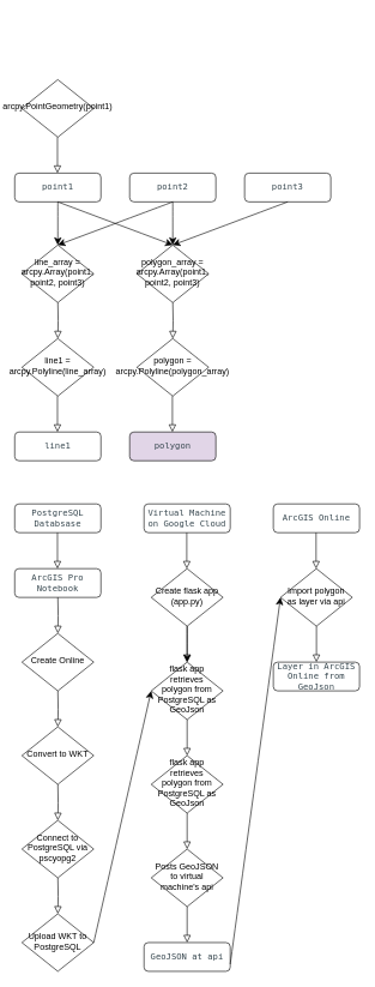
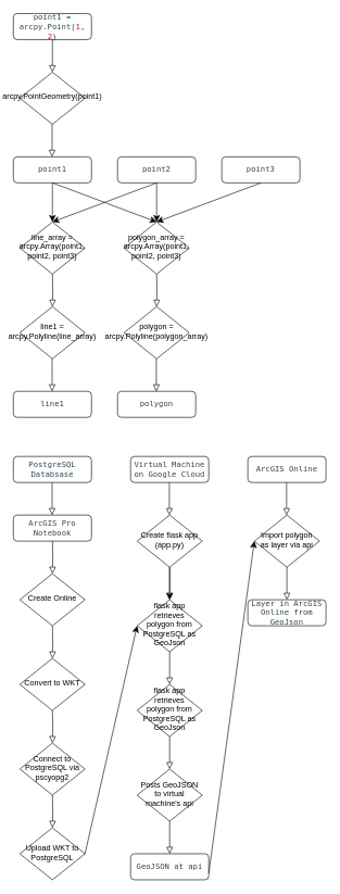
+ <mxCell id="3" value="&lt;span id=&quot;docs-internal-guid-ef1c85b0-7fff-d50f-7b58-0ce3c5afb470&quot;&gt;&lt;span style=&quot;font-size: 9pt; font-family: &amp;quot;Roboto Mono&amp;quot;, monospace; color: rgb(55, 71, 79); background-color: transparent; font-variant-numeric: normal; font-variant-east-asian: normal; font-variant-alternates: normal; font-variant-position: normal; font-variant-emoji: normal; vertical-align: baseline; white-space-collapse: preserve;&quot;&gt;point1 = arcpy.Point(&lt;/span&gt;&lt;span style=&quot;font-size: 9pt; font-family: &amp;quot;Roboto Mono&amp;quot;, monospace; color: rgb(197, 34, 31); background-color: transparent; font-variant-numeric: normal; font-variant-east-asian: normal; font-variant-alternates: normal; font-variant-position: normal; font-variant-emoji: normal; vertical-align: baseline; white-space-collapse: preserve;&quot;&gt;1&lt;/span&gt;&lt;span style=&quot;font-size: 9pt; font-family: &amp;quot;Roboto Mono&amp;quot;, monospace; color: rgb(55, 71, 79); background-color: transparent; font-variant-numeric: normal; font-variant-east-asian: normal; font-variant-alternates: normal; font-variant-position: normal; font-variant-emoji: normal; vertical-align: baseline; white-space-collapse: preserve;&quot;&gt;, &lt;/span&gt;&lt;span style=&quot;font-size: 9pt; font-family: &amp;quot;Roboto Mono&amp;quot;, monospace; color: rgb(197, 34, 31); background-color: transparent; font-variant-numeric: normal; font-variant-east-asian: normal; font-variant-alternates: normal; font-variant-position: normal; font-variant-emoji: normal; vertical-align: baseline; white-space-collapse: preserve;&quot;&gt;2&lt;/span&gt;&lt;span style=&quot;font-size: 9pt; font-family: &amp;quot;Roboto Mono&amp;quot;, monospace; color: rgb(55, 71, 79); background-color: transparent; font-variant-numeric: normal; font-variant-east-asian: normal; font-variant-alternates: normal; font-variant-position: normal; font-variant-emoji: normal; vertical-align: baseline; white-space-collapse: preserve;&quot;&gt;)&lt;/span&gt;&lt;/span&gt;" style="rounded=1;whiteSpace=wrap;html=1;fontSize=12;glass=0;strokeWidth=1;shadow=0;" parent="1" vertex="1"><mxGeometry x="20" y="20" width="120" height="40" as="geometry" /></mxCell>
+ <mxCell id="2" value="" style="rounded=0;html=1;jettySize=auto;orthogonalLoop=1;fontSize=11;endArrow=block;endFill=0;endSize=8;strokeWidth=1;shadow=0;labelBackgroundColor=none;edgeStyle=orthogonalEdgeStyle;" parent="1" source="3" target="4" edge="1"><mxGeometry relative="1" as="geometry" /></mxCell>
- <mxCell id="17" value="&lt;font face=&quot;Roboto Mono, monospace&quot; color=&quot;#37474f&quot;&gt;&lt;span style=&quot;white-space-collapse: preserve;&quot;&gt;polygon&lt;/span&gt;&lt;/font&gt;" style="rounded=1;whiteSpace=wrap;html=1;fontSize=12;glass=0;strokeWidth=1;shadow=0;fillColor=#e1d5e7;" vertex="1" parent="1"><mxGeometry x="180" y="600" width="120" height="40" as="geometry" /></mxCell>
+ <mxCell id="17" value="&lt;font face=&quot;Roboto Mono, monospace&quot; color=&quot;#37474f&quot;&gt;&lt;span style=&quot;white-space-collapse: preserve;&quot;&gt;polygon&lt;/span&gt;&lt;/font&gt;" style="rounded=1;whiteSpace=wrap;html=1;fontSize=12;glass=0;strokeWidth=1;shadow=0;" vertex="1" parent="1"><mxGeometry x="180" y="600" width="120" height="40" as="geometry" /></mxCell>
